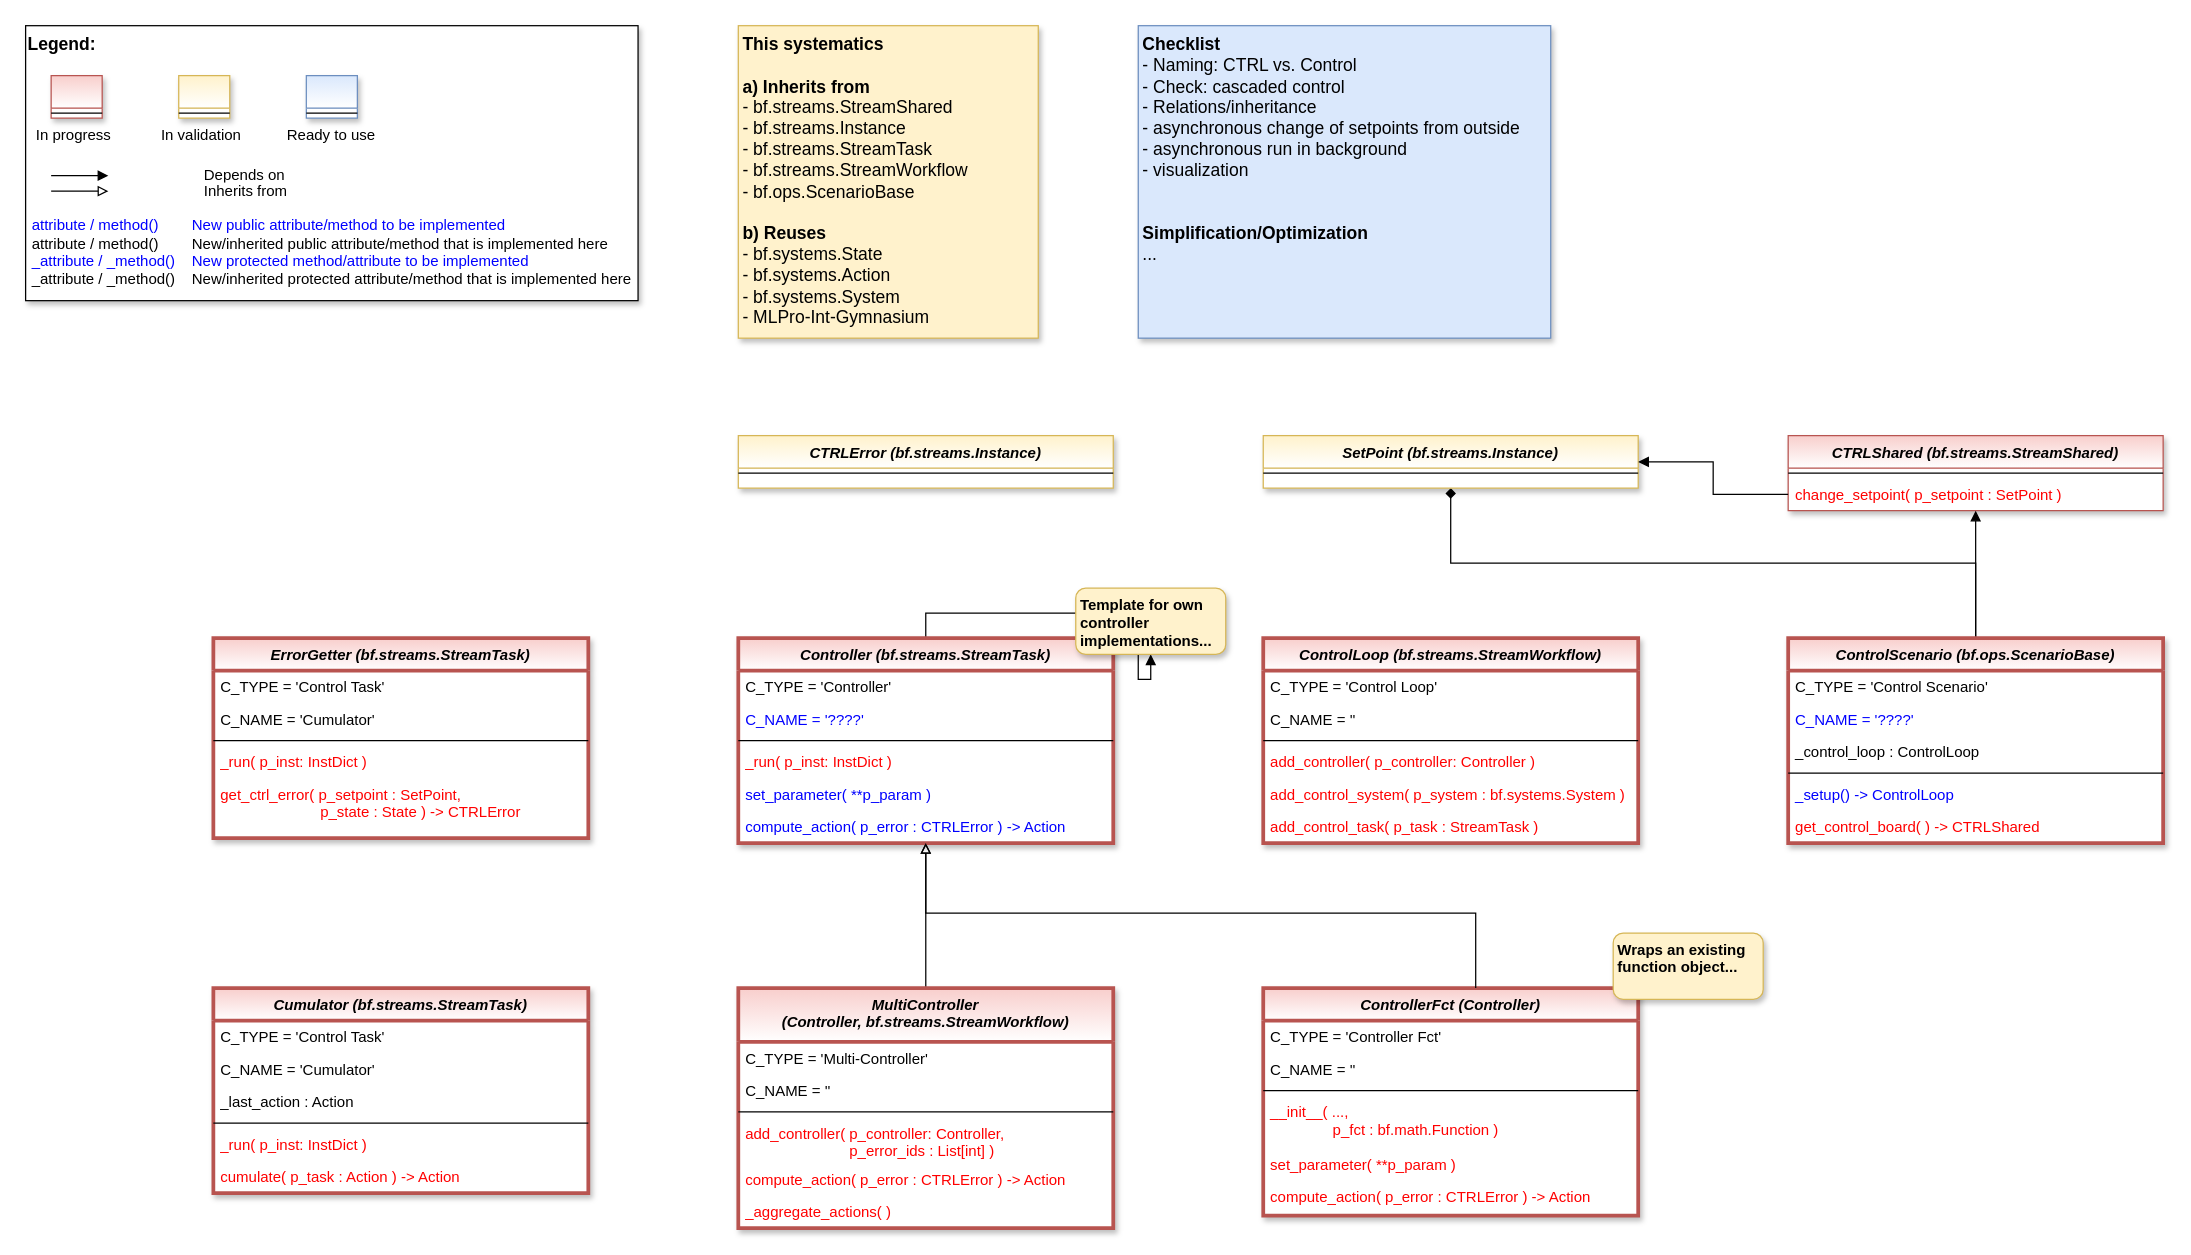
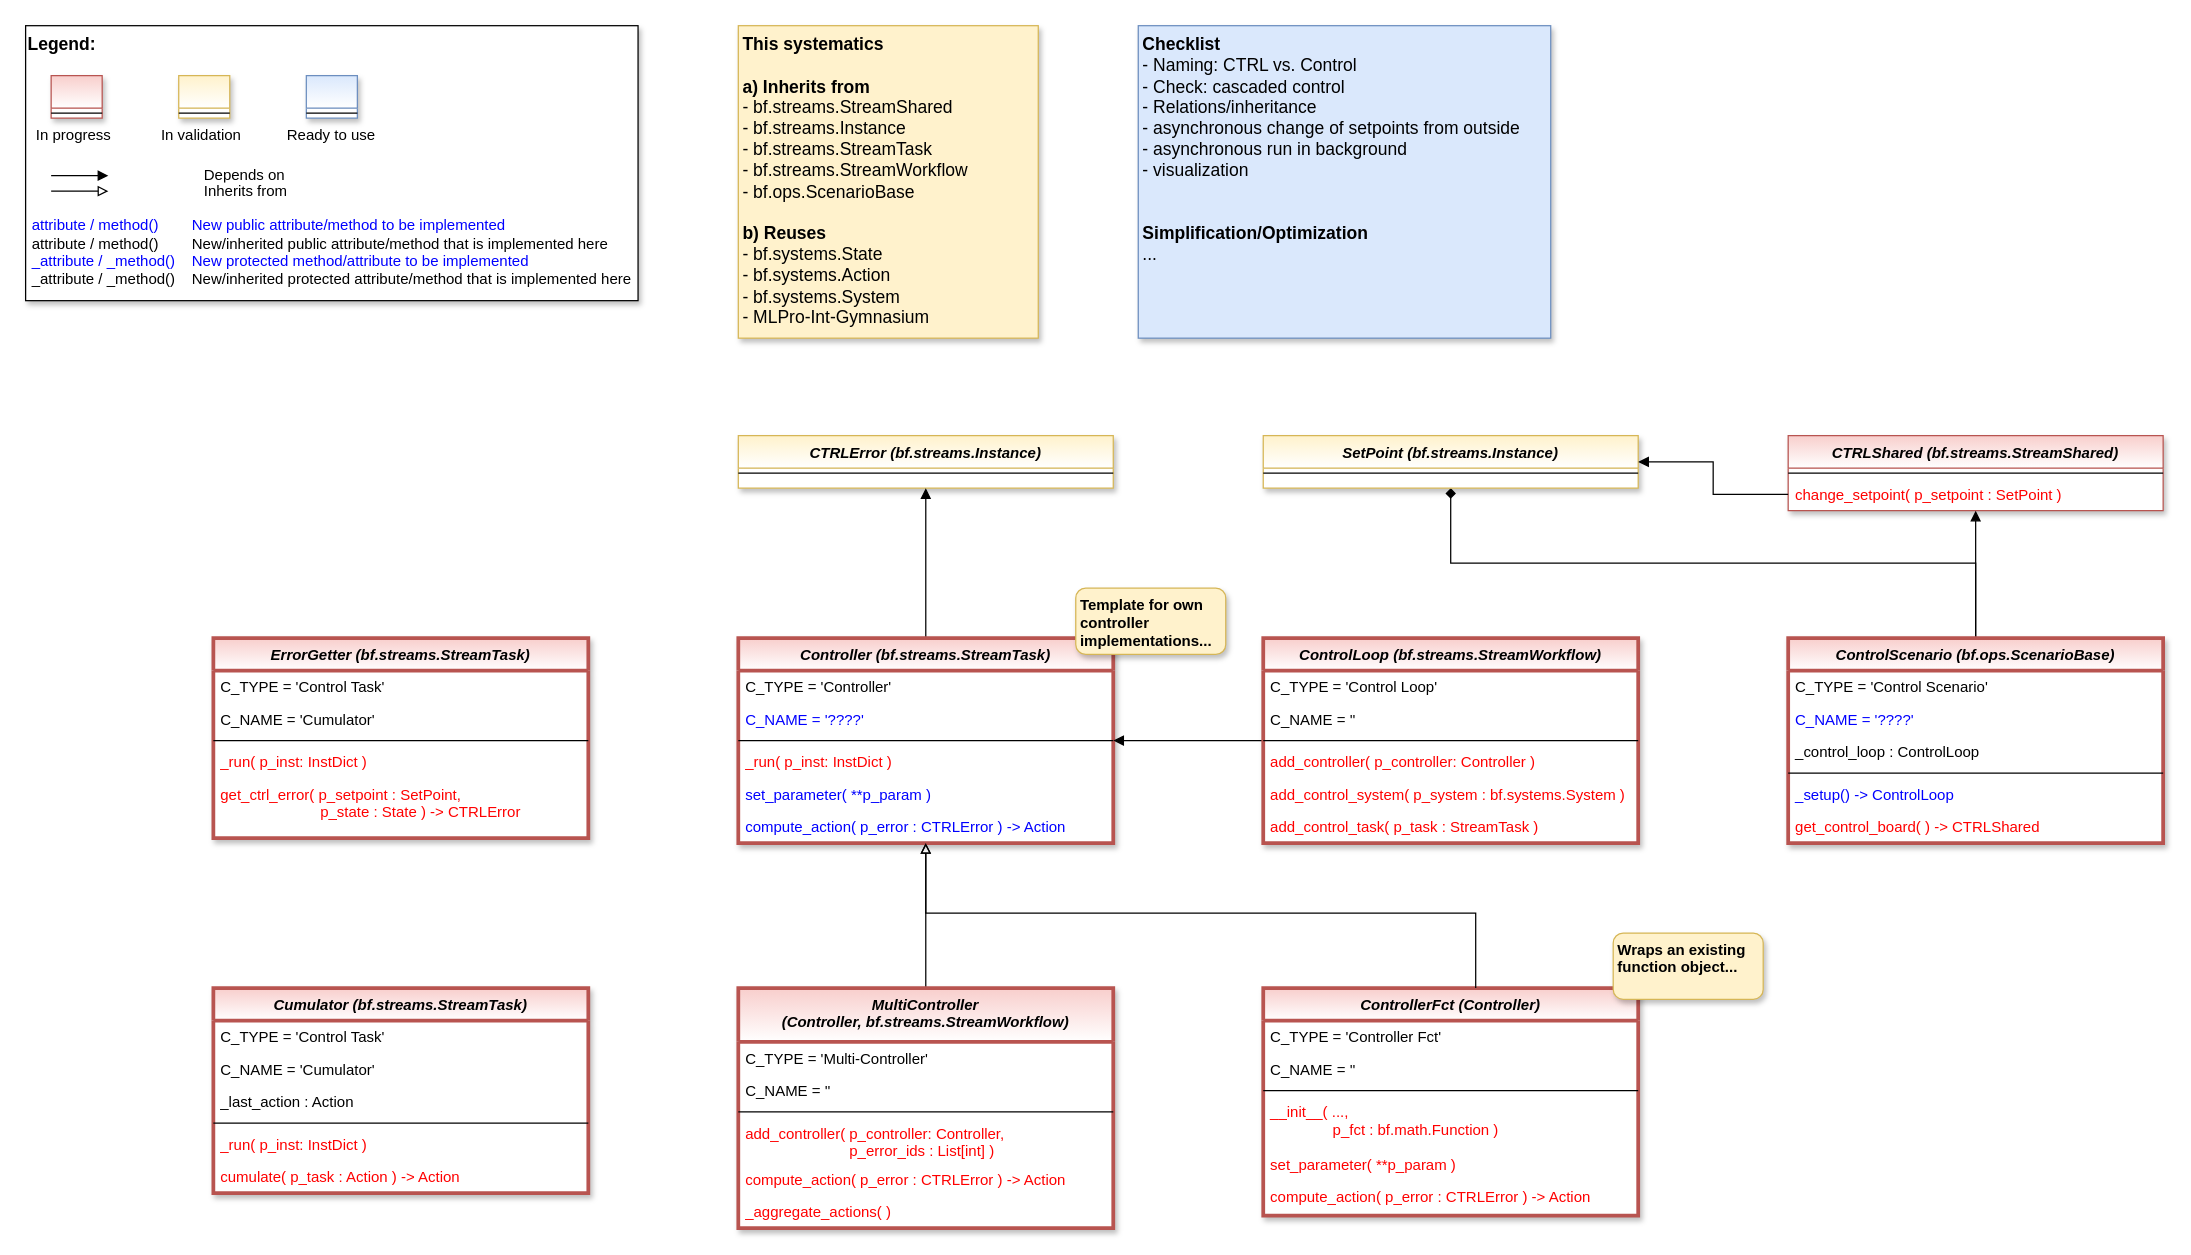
- <mxCell id="37" style="edgeStyle=orthogonalEdgeStyle;rounded=0;orthogonalLoop=1;jettySize=auto;html=1;fontColor=#FF0000;endArrow=block;endFill=1;" edge="1" parent="1" source="38" target="55"><mxGeometry relative="1" as="geometry" /></mxCell>
+ <mxCell id="37" style="edgeStyle=orthogonalEdgeStyle;rounded=0;orthogonalLoop=1;jettySize=auto;html=1;fontColor=#FF0000;endArrow=block;endFill=1;" edge="1" parent="1" source="38" target="2"><mxGeometry relative="1" as="geometry" /></mxCell>
+ <mxCell id="45" style="edgeStyle=orthogonalEdgeStyle;rounded=0;orthogonalLoop=1;jettySize=auto;html=1;fontColor=#FF0000;endArrow=block;endFill=1;" edge="1" parent="1" source="46" target="38"><mxGeometry relative="1" as="geometry" /></mxCell>
